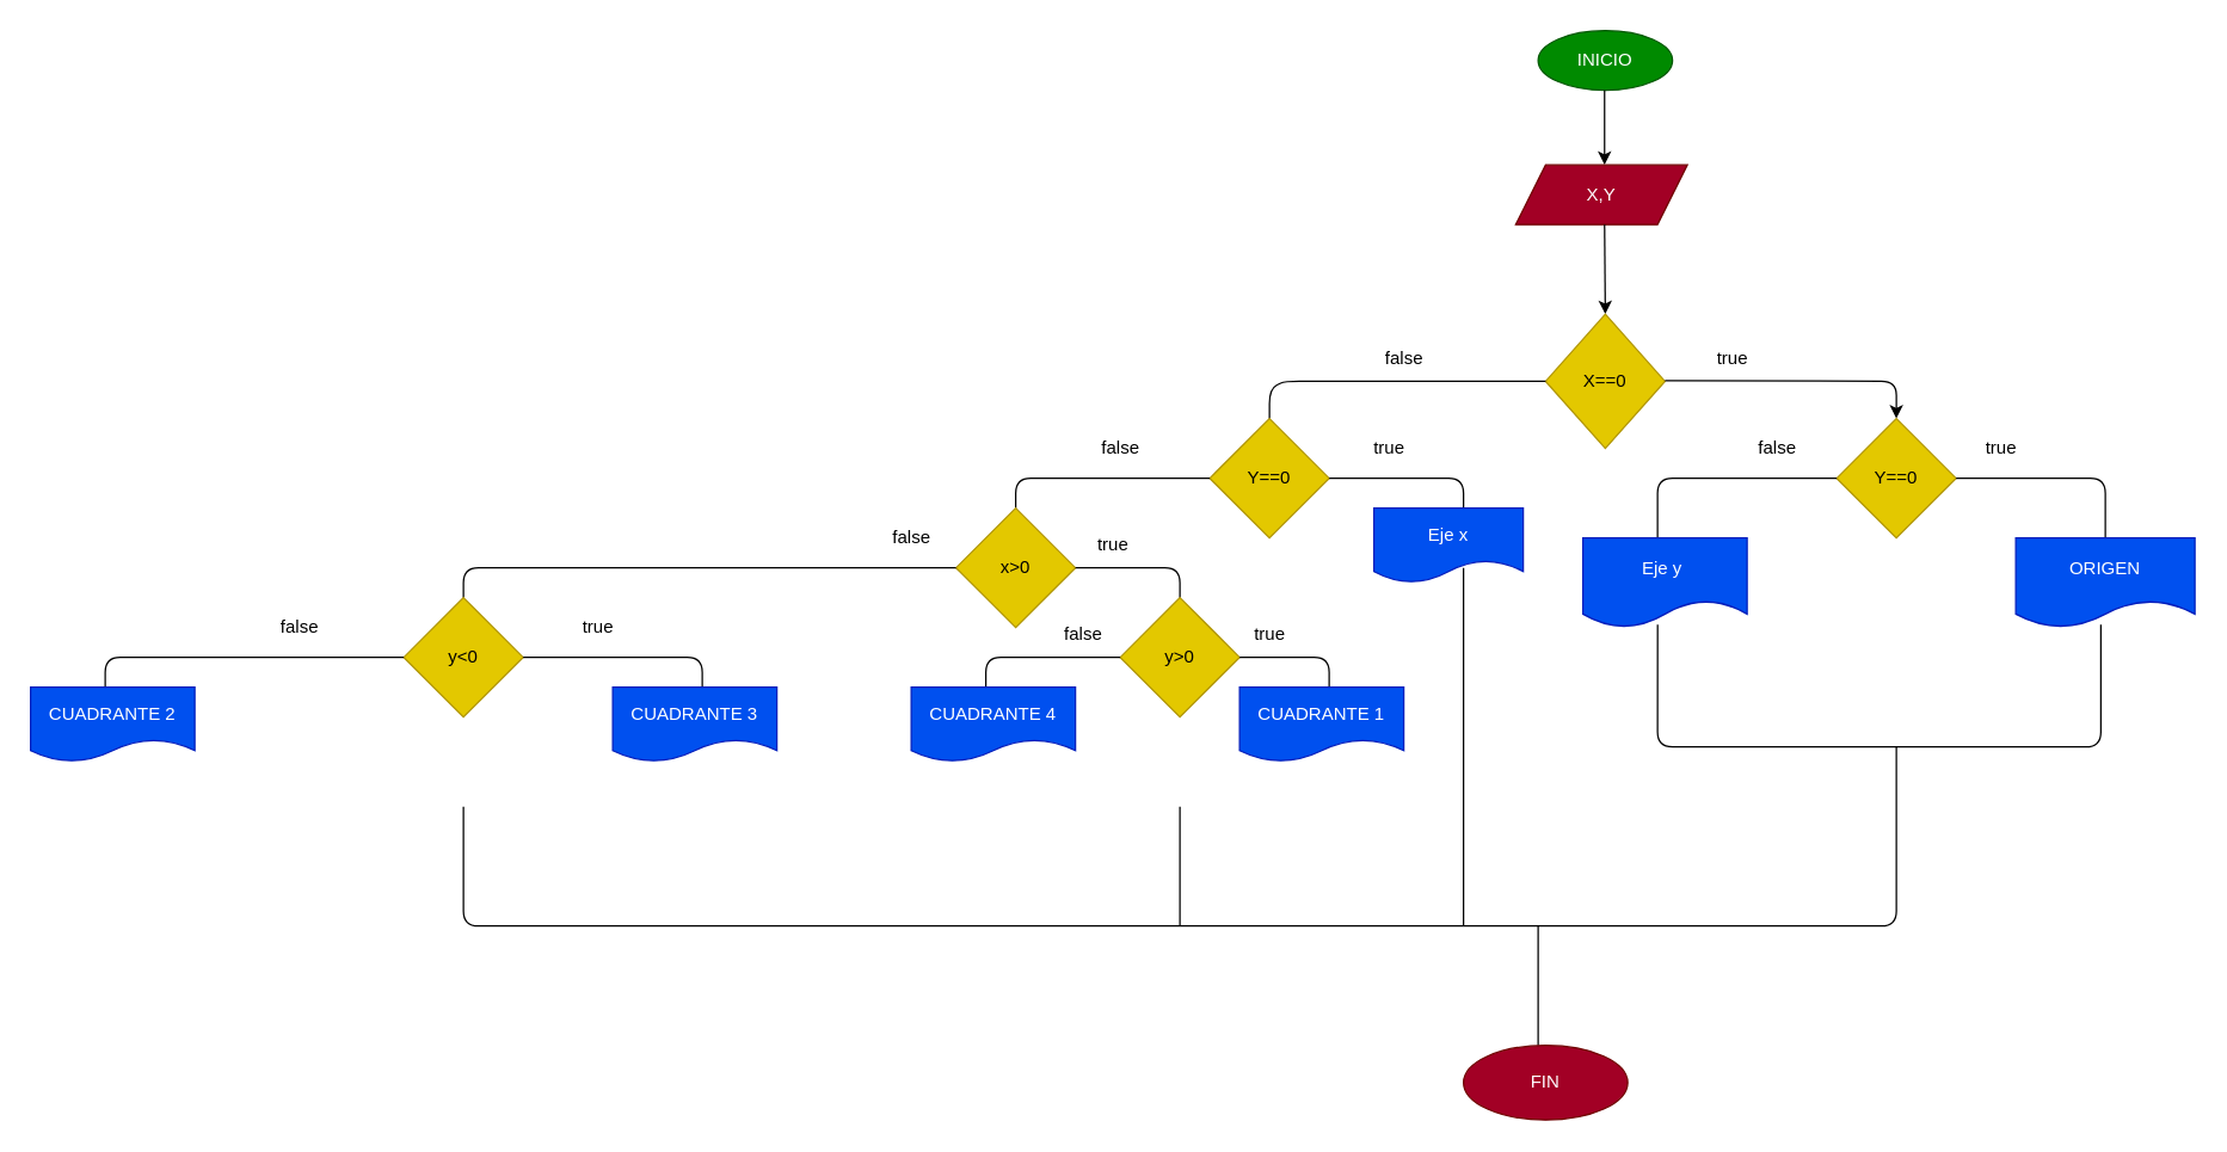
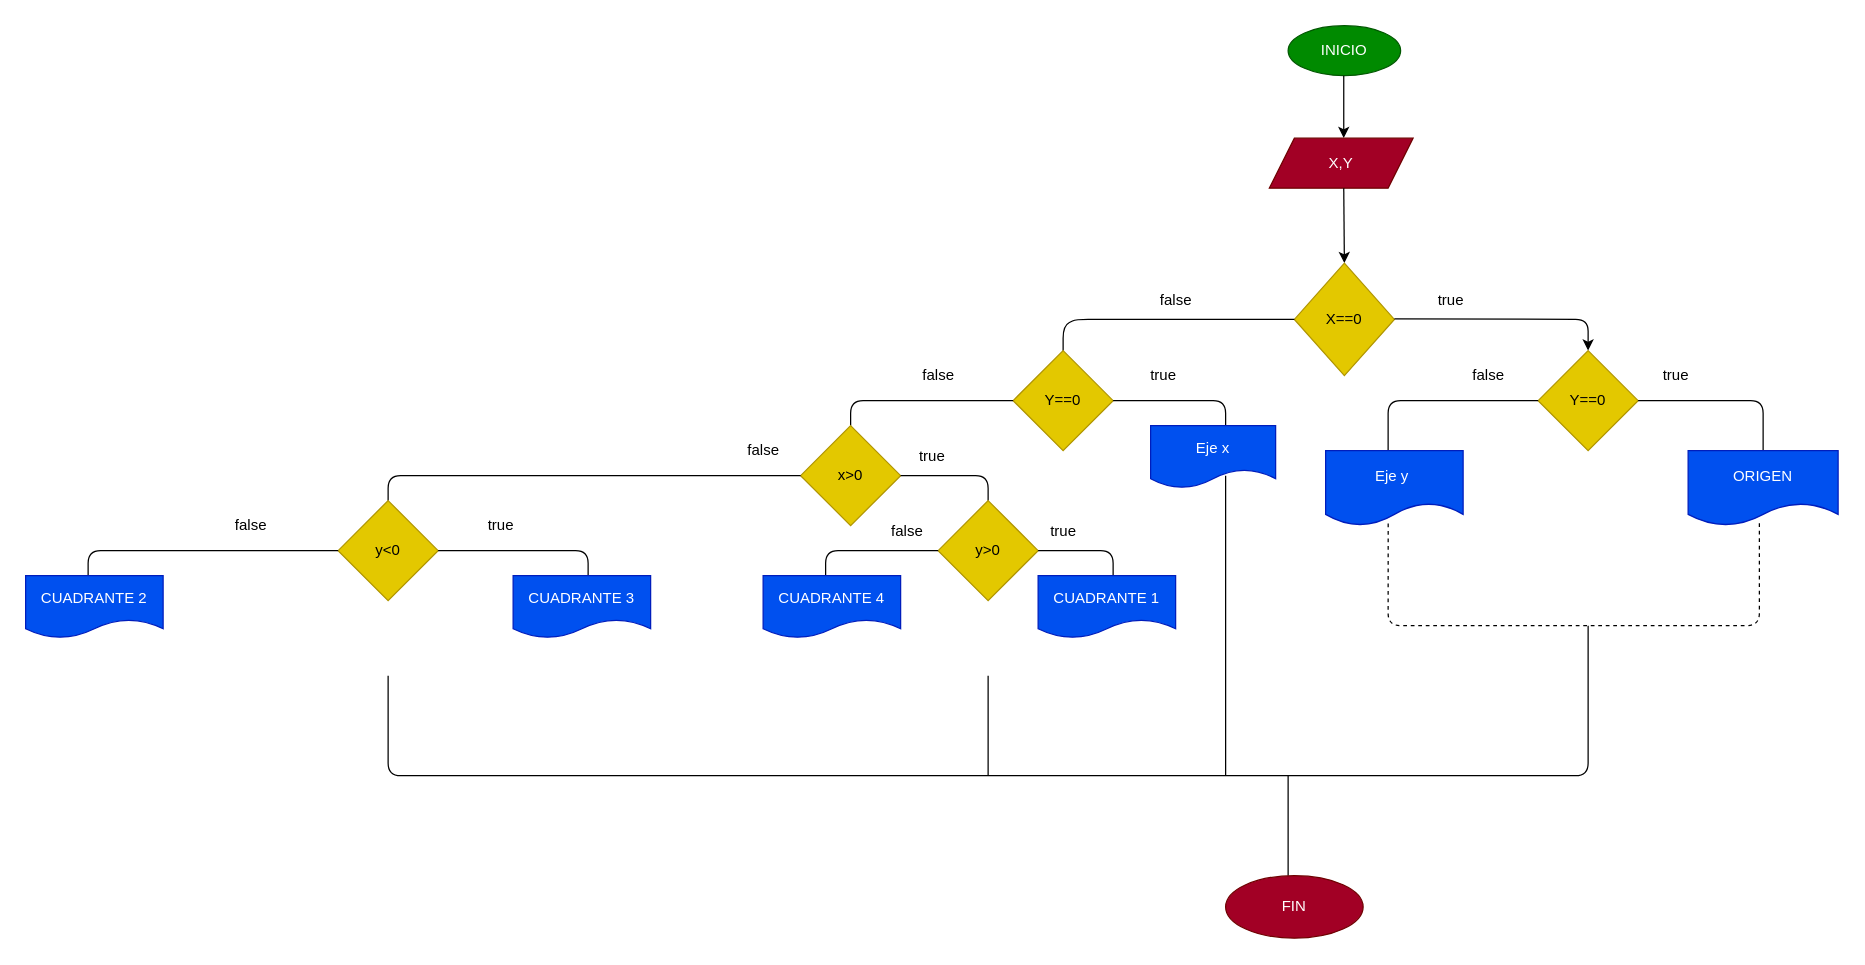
- <mxCell id="34" value="" style="endArrow=none;html=1;entryX=0.455;entryY=0.967;entryDx=0;entryDy=0;entryPerimeter=0;exitX=0.475;exitY=0.967;exitDx=0;exitDy=0;exitPerimeter=0;" edge="1" parent="1" source="33" target="32"><mxGeometry width="50" height="50" relative="1" as="geometry"><mxPoint x="1430" y="430" as="sourcePoint" /><mxPoint x="1130" y="450" as="targetPoint" /><Array as="points"><mxPoint x="1407" y="500" /><mxPoint x="1110" y="500" /></Array></mxGeometry></mxCell>
+ <mxCell id="34" value="" style="endArrow=none;html=1;entryX=0.455;entryY=0.967;entryDx=0;entryDy=0;entryPerimeter=0;exitX=0.475;exitY=0.967;exitDx=0;exitDy=0;exitPerimeter=0;dashed=1;" edge="1" parent="1" source="33" target="32"><mxGeometry width="50" height="50" relative="1" as="geometry"><mxPoint x="1430" y="430" as="sourcePoint" /><mxPoint x="1130" y="450" as="targetPoint" /><Array as="points"><mxPoint x="1407" y="500" /><mxPoint x="1110" y="500" /></Array></mxGeometry></mxCell>
